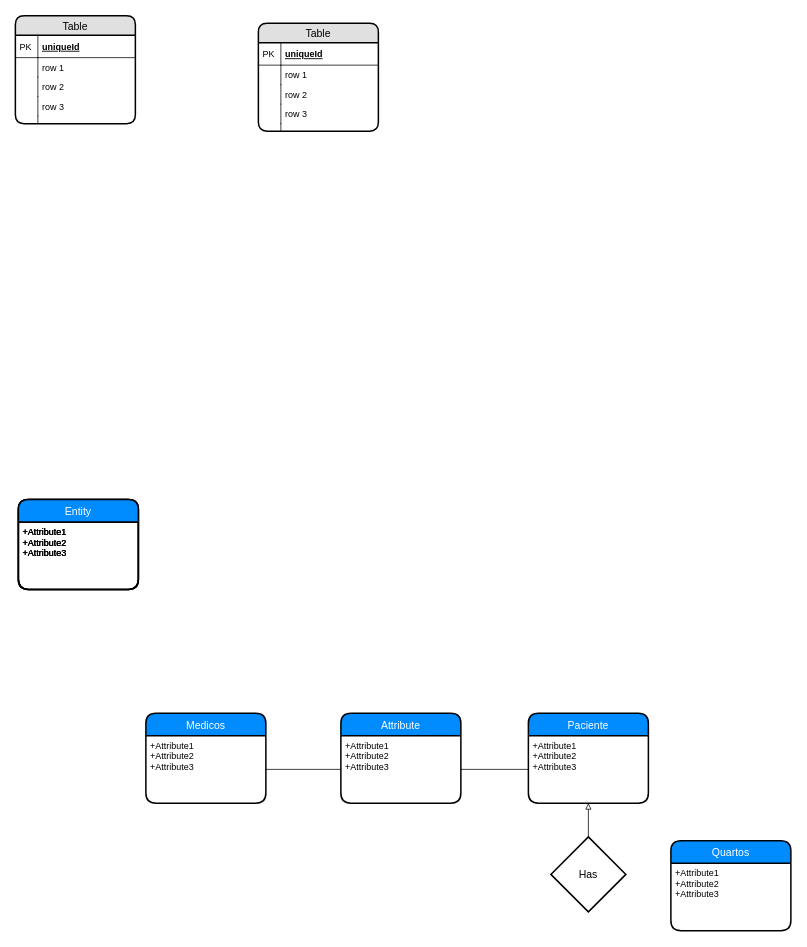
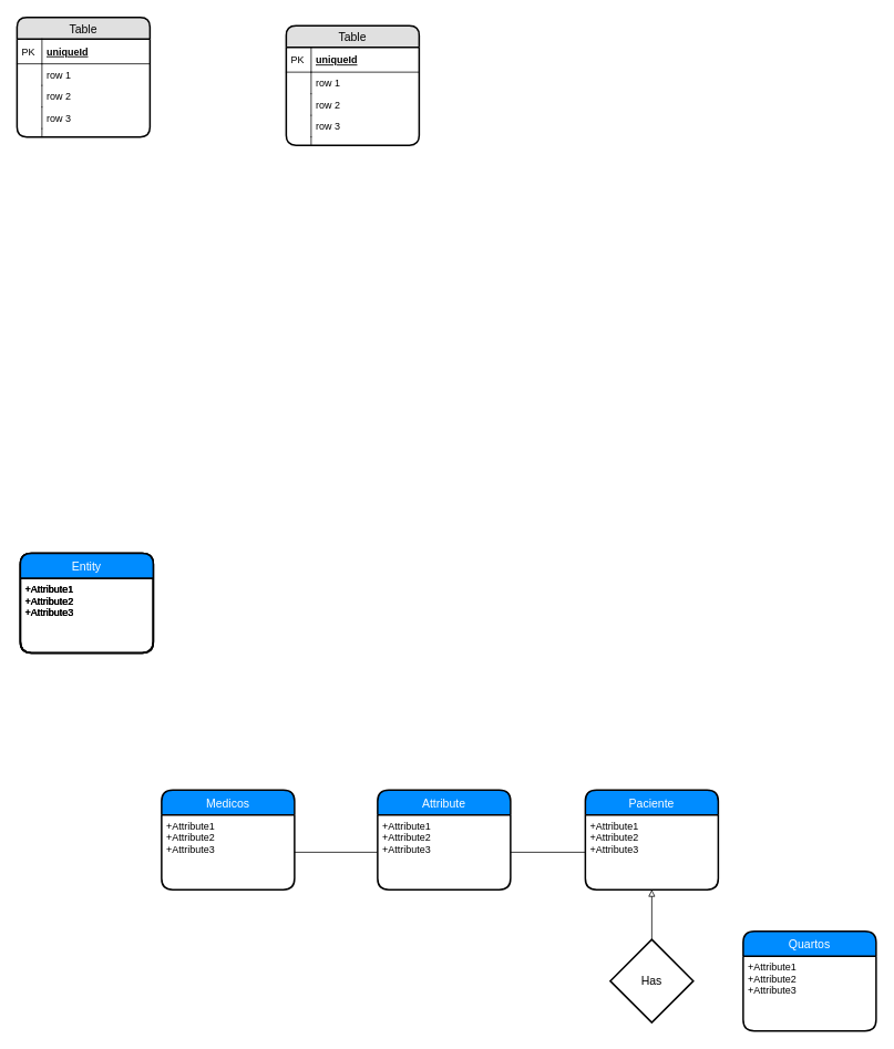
- <mxCell id="17" value="Has" style="shape=rhombus;strokeWidth=2;fontSize=17;perimeter=rhombusPerimeter;whiteSpace=wrap;html=1;align=center;fontSize=14;" vertex="1" parent="1"><mxGeometry x="734" y="1115" width="100" height="100" as="geometry" /></mxCell>
+ <mxCell id="17" value="Has" style="shape=rhombus;strokeWidth=2;fontSize=17;perimeter=rhombusPerimeter;whiteSpace=wrap;html=1;align=center;fontSize=14;" vertex="1" parent="1"><mxGeometry x="734" y="1130" width="100" height="100" as="geometry" /></mxCell>
